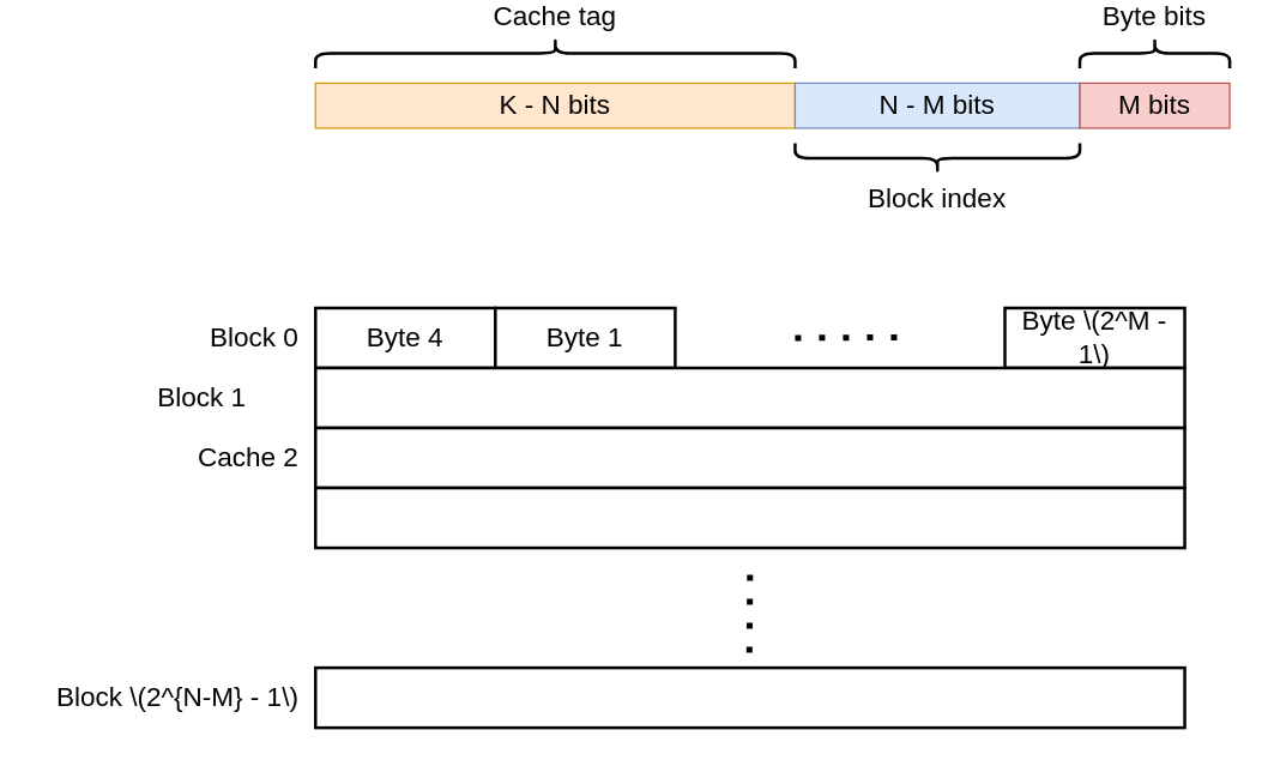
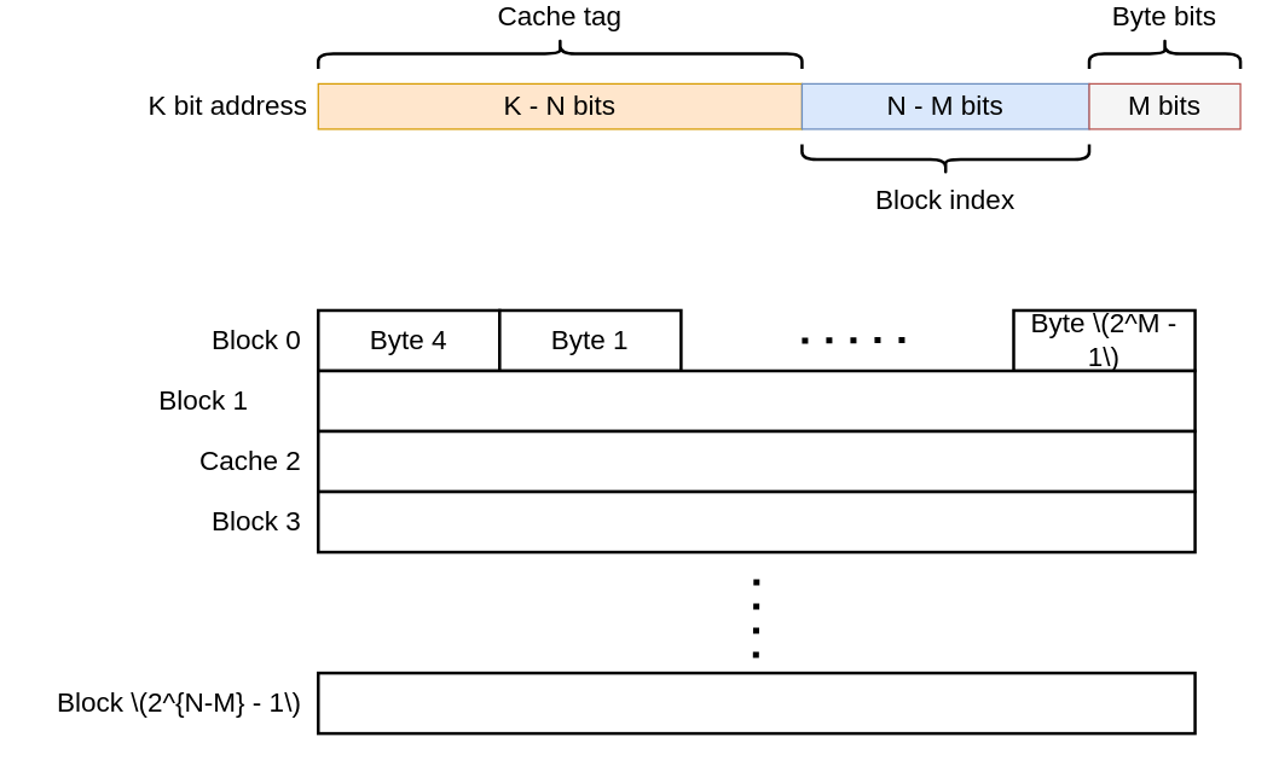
+ <mxCell id="8" value="K bit address" style="text;html=1;align=center;verticalAlign=middle;resizable=0;points=[];autosize=1;fontSize=18;" vertex="1" parent="1"><mxGeometry y="50" width="120" height="30" as="geometry" x="90" /></mxCell>
- <mxCell id="4" value="&lt;font style=&quot;font-size: 18px&quot;&gt;M bits&lt;/font&gt;" style="rounded=0;whiteSpace=wrap;html=1;fontSize=18;fillColor=#f8cecc;strokeColor=#b85450;" vertex="1" parent="1"><mxGeometry x="720" y="50" width="100" height="30" as="geometry" /></mxCell>
+ <mxCell id="4" value="&lt;font style=&quot;font-size: 18px&quot;&gt;M bits&lt;/font&gt;" style="rounded=0;whiteSpace=wrap;html=1;fontSize=18;fillColor=#f5f5f5;strokeColor=#b85450;" vertex="1" parent="1"><mxGeometry x="720" y="50" width="100" height="30" as="geometry" /></mxCell>
+ <mxCell id="21" value="Block 3" style="text;html=1;align=right;verticalAlign=middle;resizable=0;points=[];autosize=1;fontSize=18;" vertex="1" parent="1"><mxGeometry x="130" y="325" width="70" height="30" as="geometry" /></mxCell>
